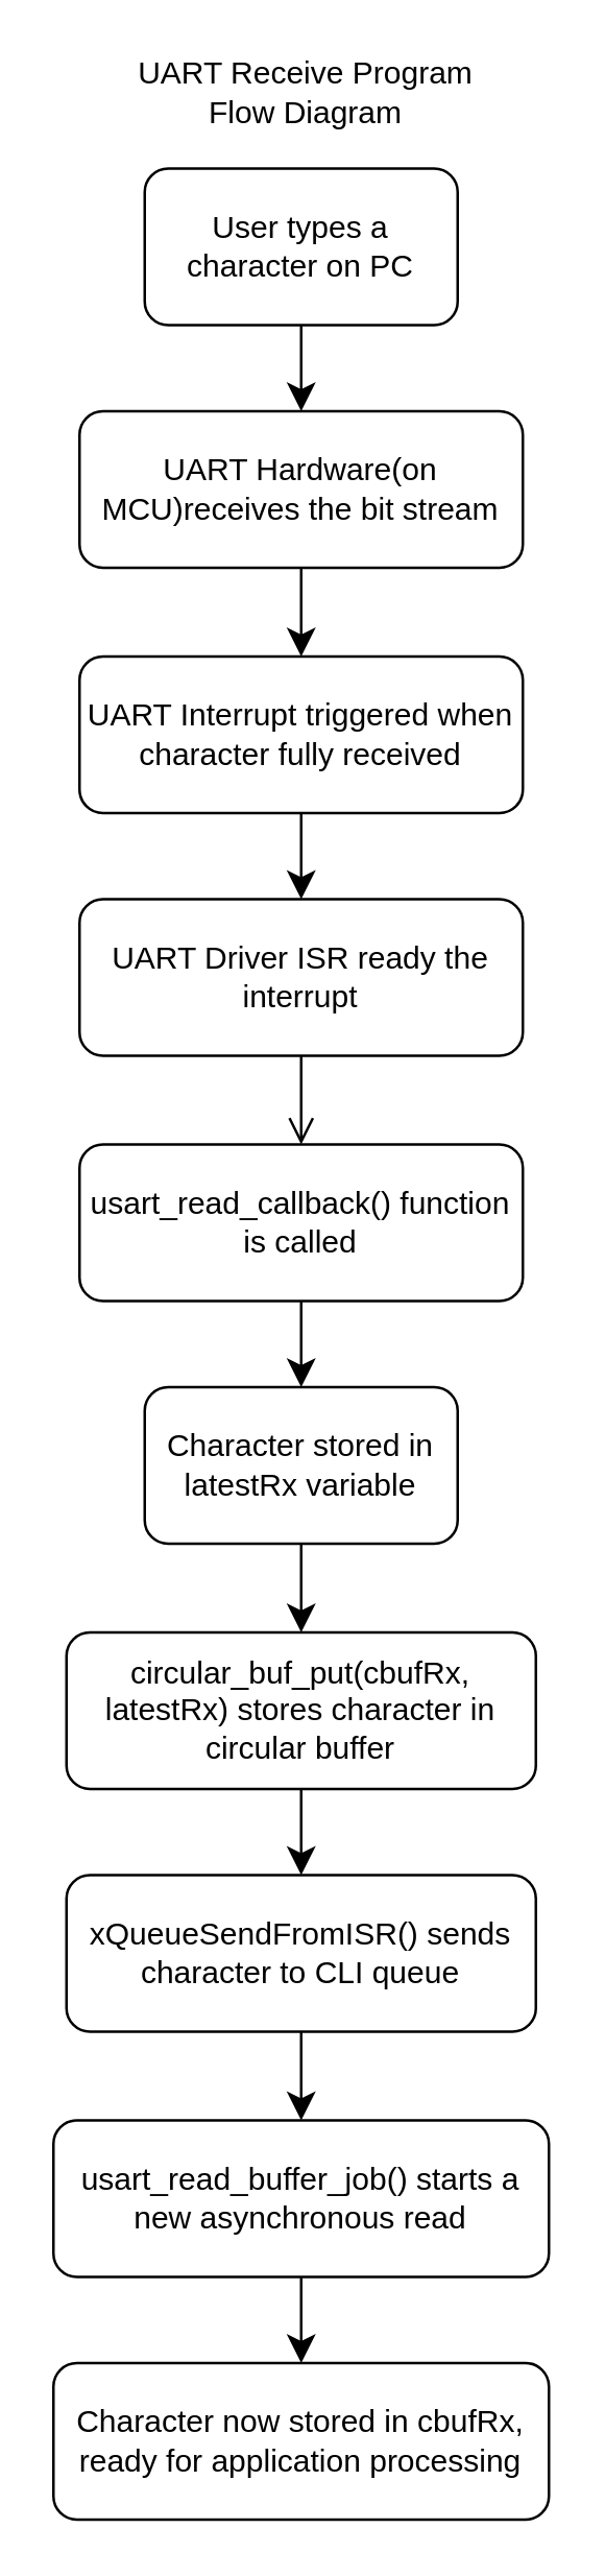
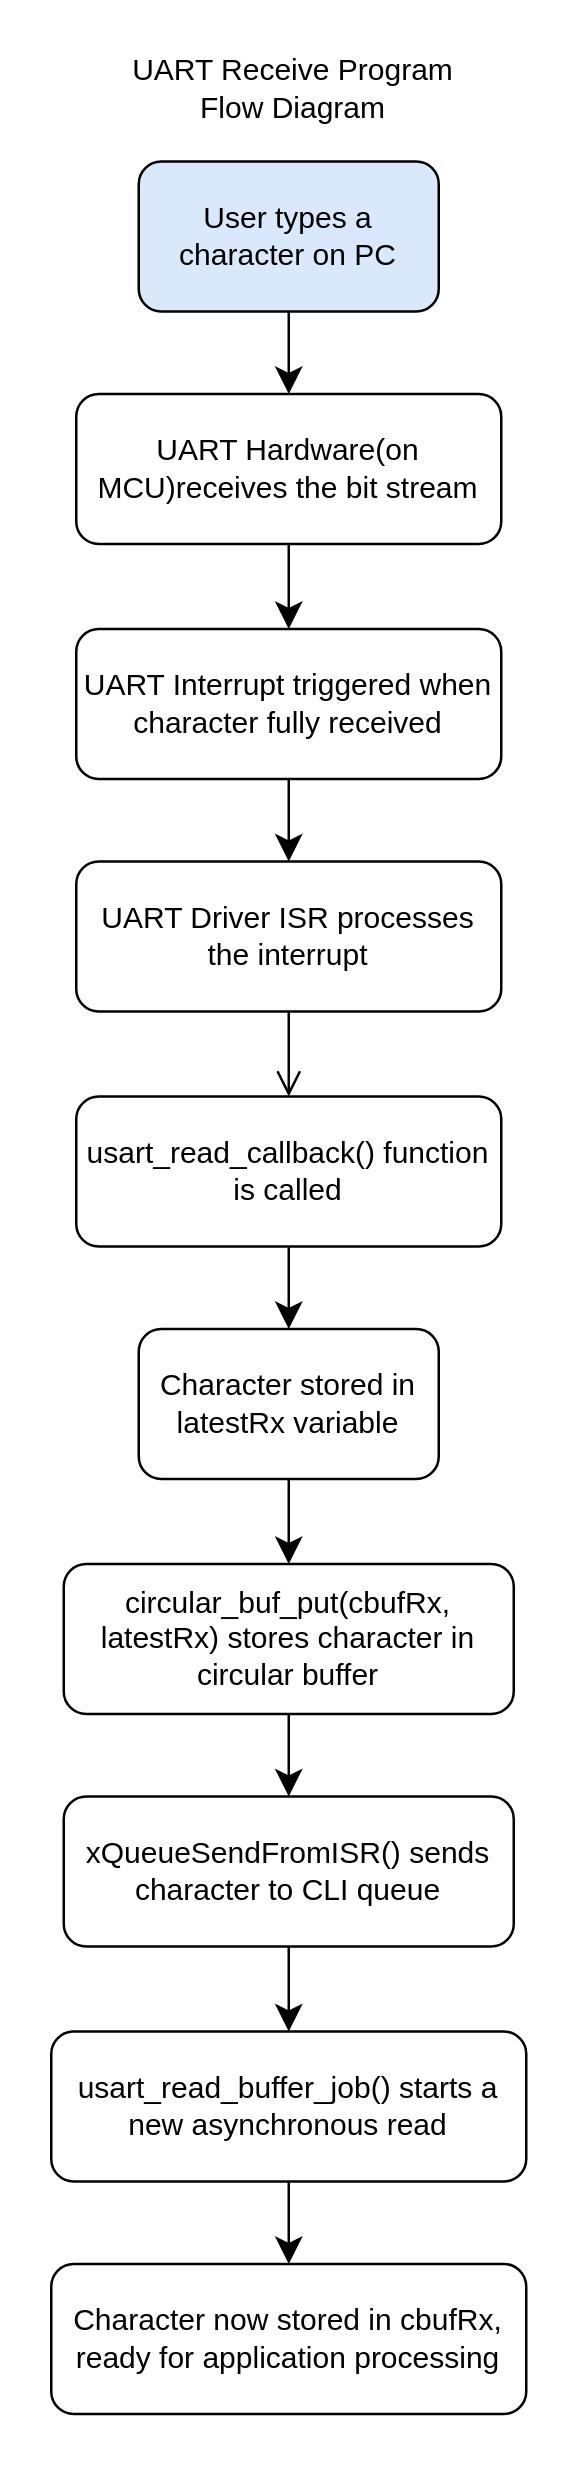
- <mxCell id="3" value="User types a character on PC" style="rounded=1;whiteSpace=wrap;html=1;" parent="1" vertex="1"><mxGeometry x="55" y="64" width="120" height="60" as="geometry" /></mxCell>
+ <mxCell id="3" value="User types a character on PC" style="rounded=1;whiteSpace=wrap;html=1;fillColor=#dae8fc;" parent="1" vertex="1"><mxGeometry x="55" y="64" width="120" height="60" as="geometry" /></mxCell>
- <mxCell id="10" value="UART Driver ISR ready the interrupt" style="whiteSpace=wrap;html=1;rounded=1;" parent="1" vertex="1"><mxGeometry x="30" y="344" width="170" height="60" as="geometry" /></mxCell>
+ <mxCell id="10" value="UART Driver ISR processes the interrupt" style="whiteSpace=wrap;html=1;rounded=1;" parent="1" vertex="1"><mxGeometry x="30" y="344" width="170" height="60" as="geometry" /></mxCell>
